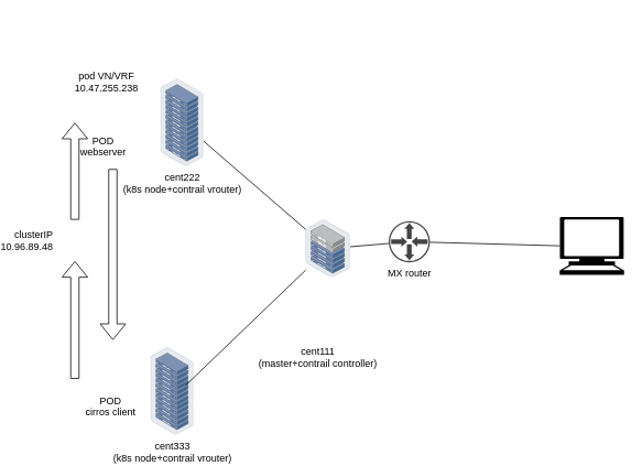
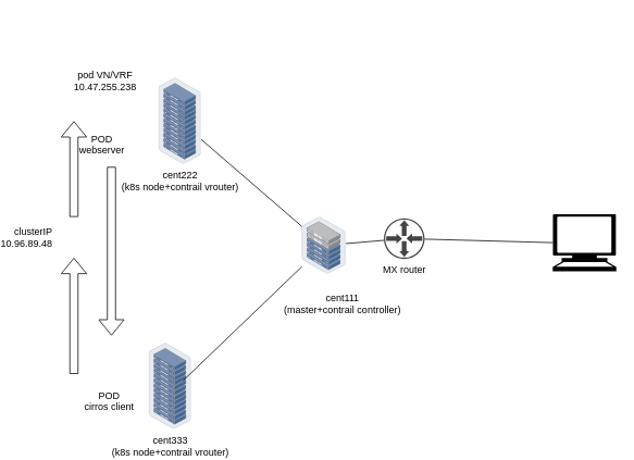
- <mxCell id="14" value="cent111&lt;br&gt;(master+contrail controller)&lt;br&gt;" style="text;html=1;strokeColor=none;fillColor=none;align=center;verticalAlign=middle;whiteSpace=wrap;rounded=0;" parent="1" vertex="1"><mxGeometry x="229" y="421.5" width="221" height="20" as="geometry" /></mxCell>
+ <mxCell id="14" value="cent111&lt;br&gt;(master+contrail controller)&lt;br&gt;" style="text;html=1;strokeColor=none;fillColor=none;align=center;verticalAlign=middle;whiteSpace=wrap;rounded=0;" parent="1" vertex="1"><mxGeometry x="264" y="361.5" width="221" height="20" as="geometry" /></mxCell>
